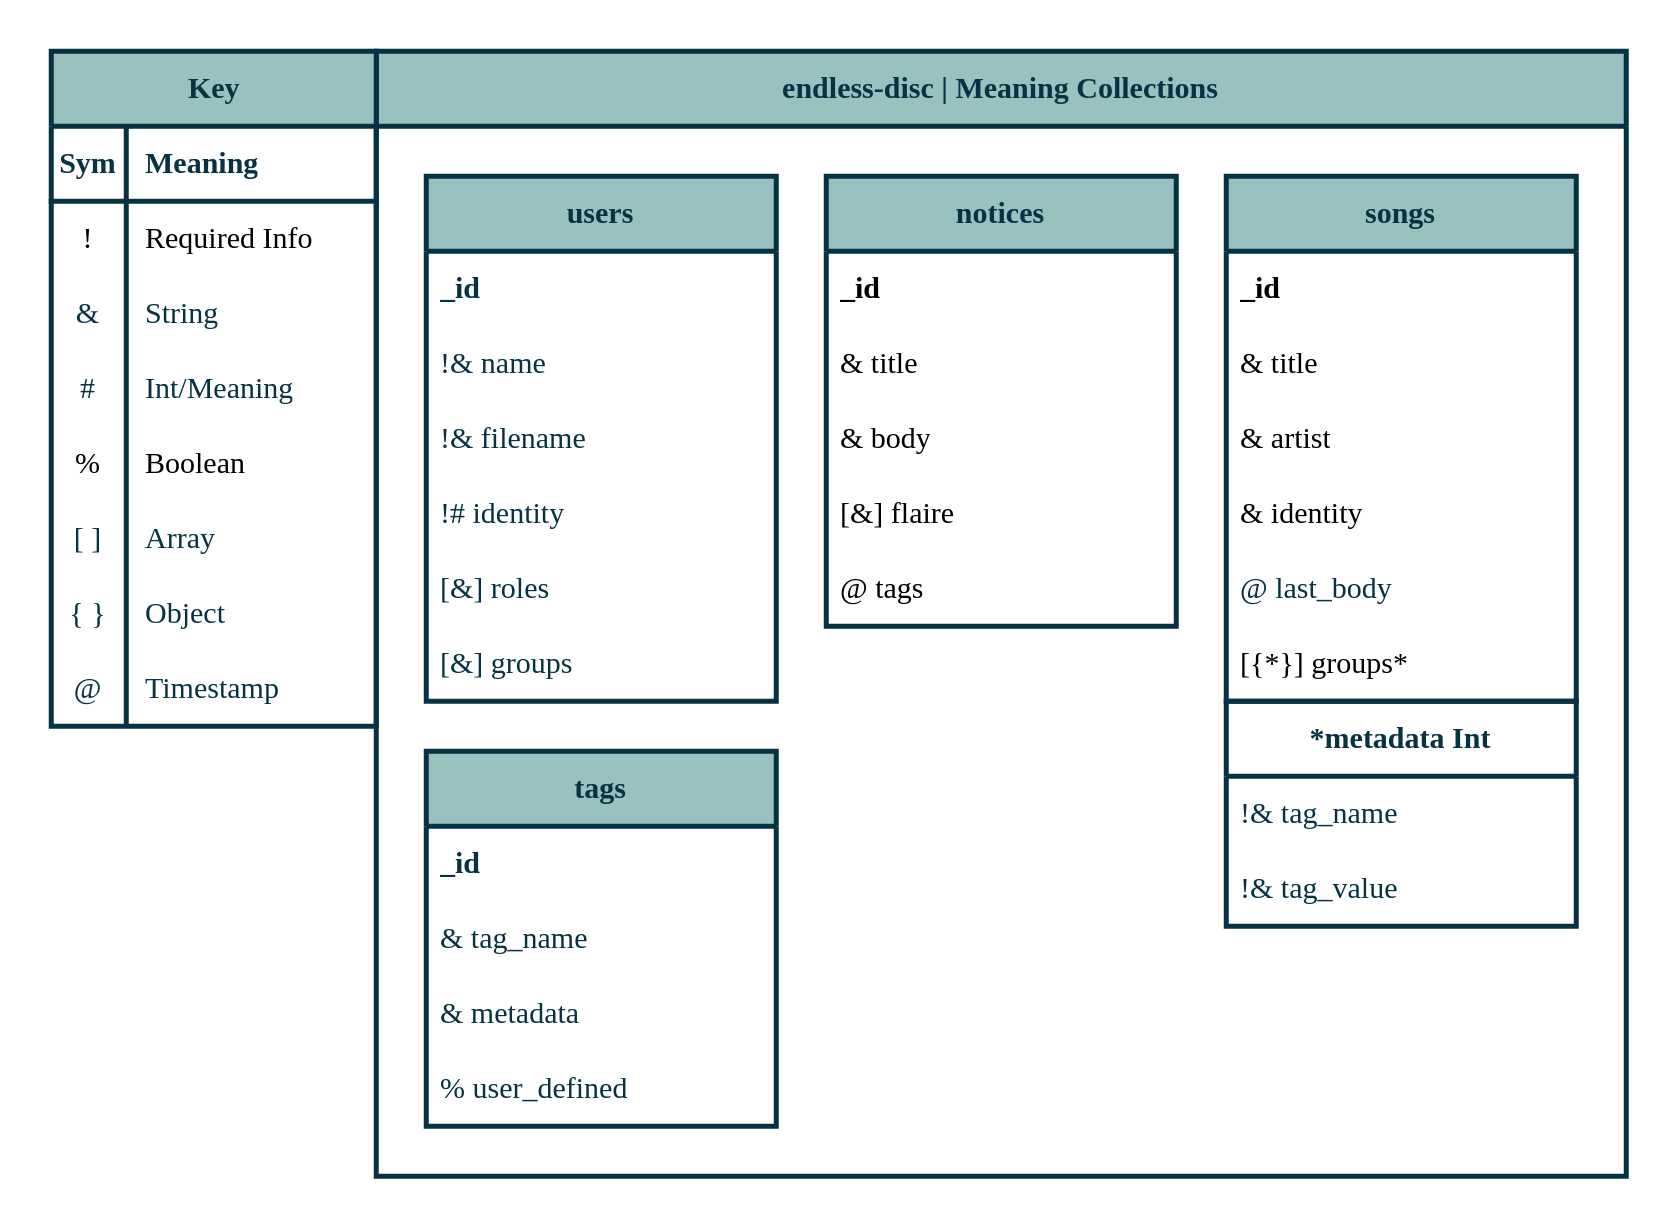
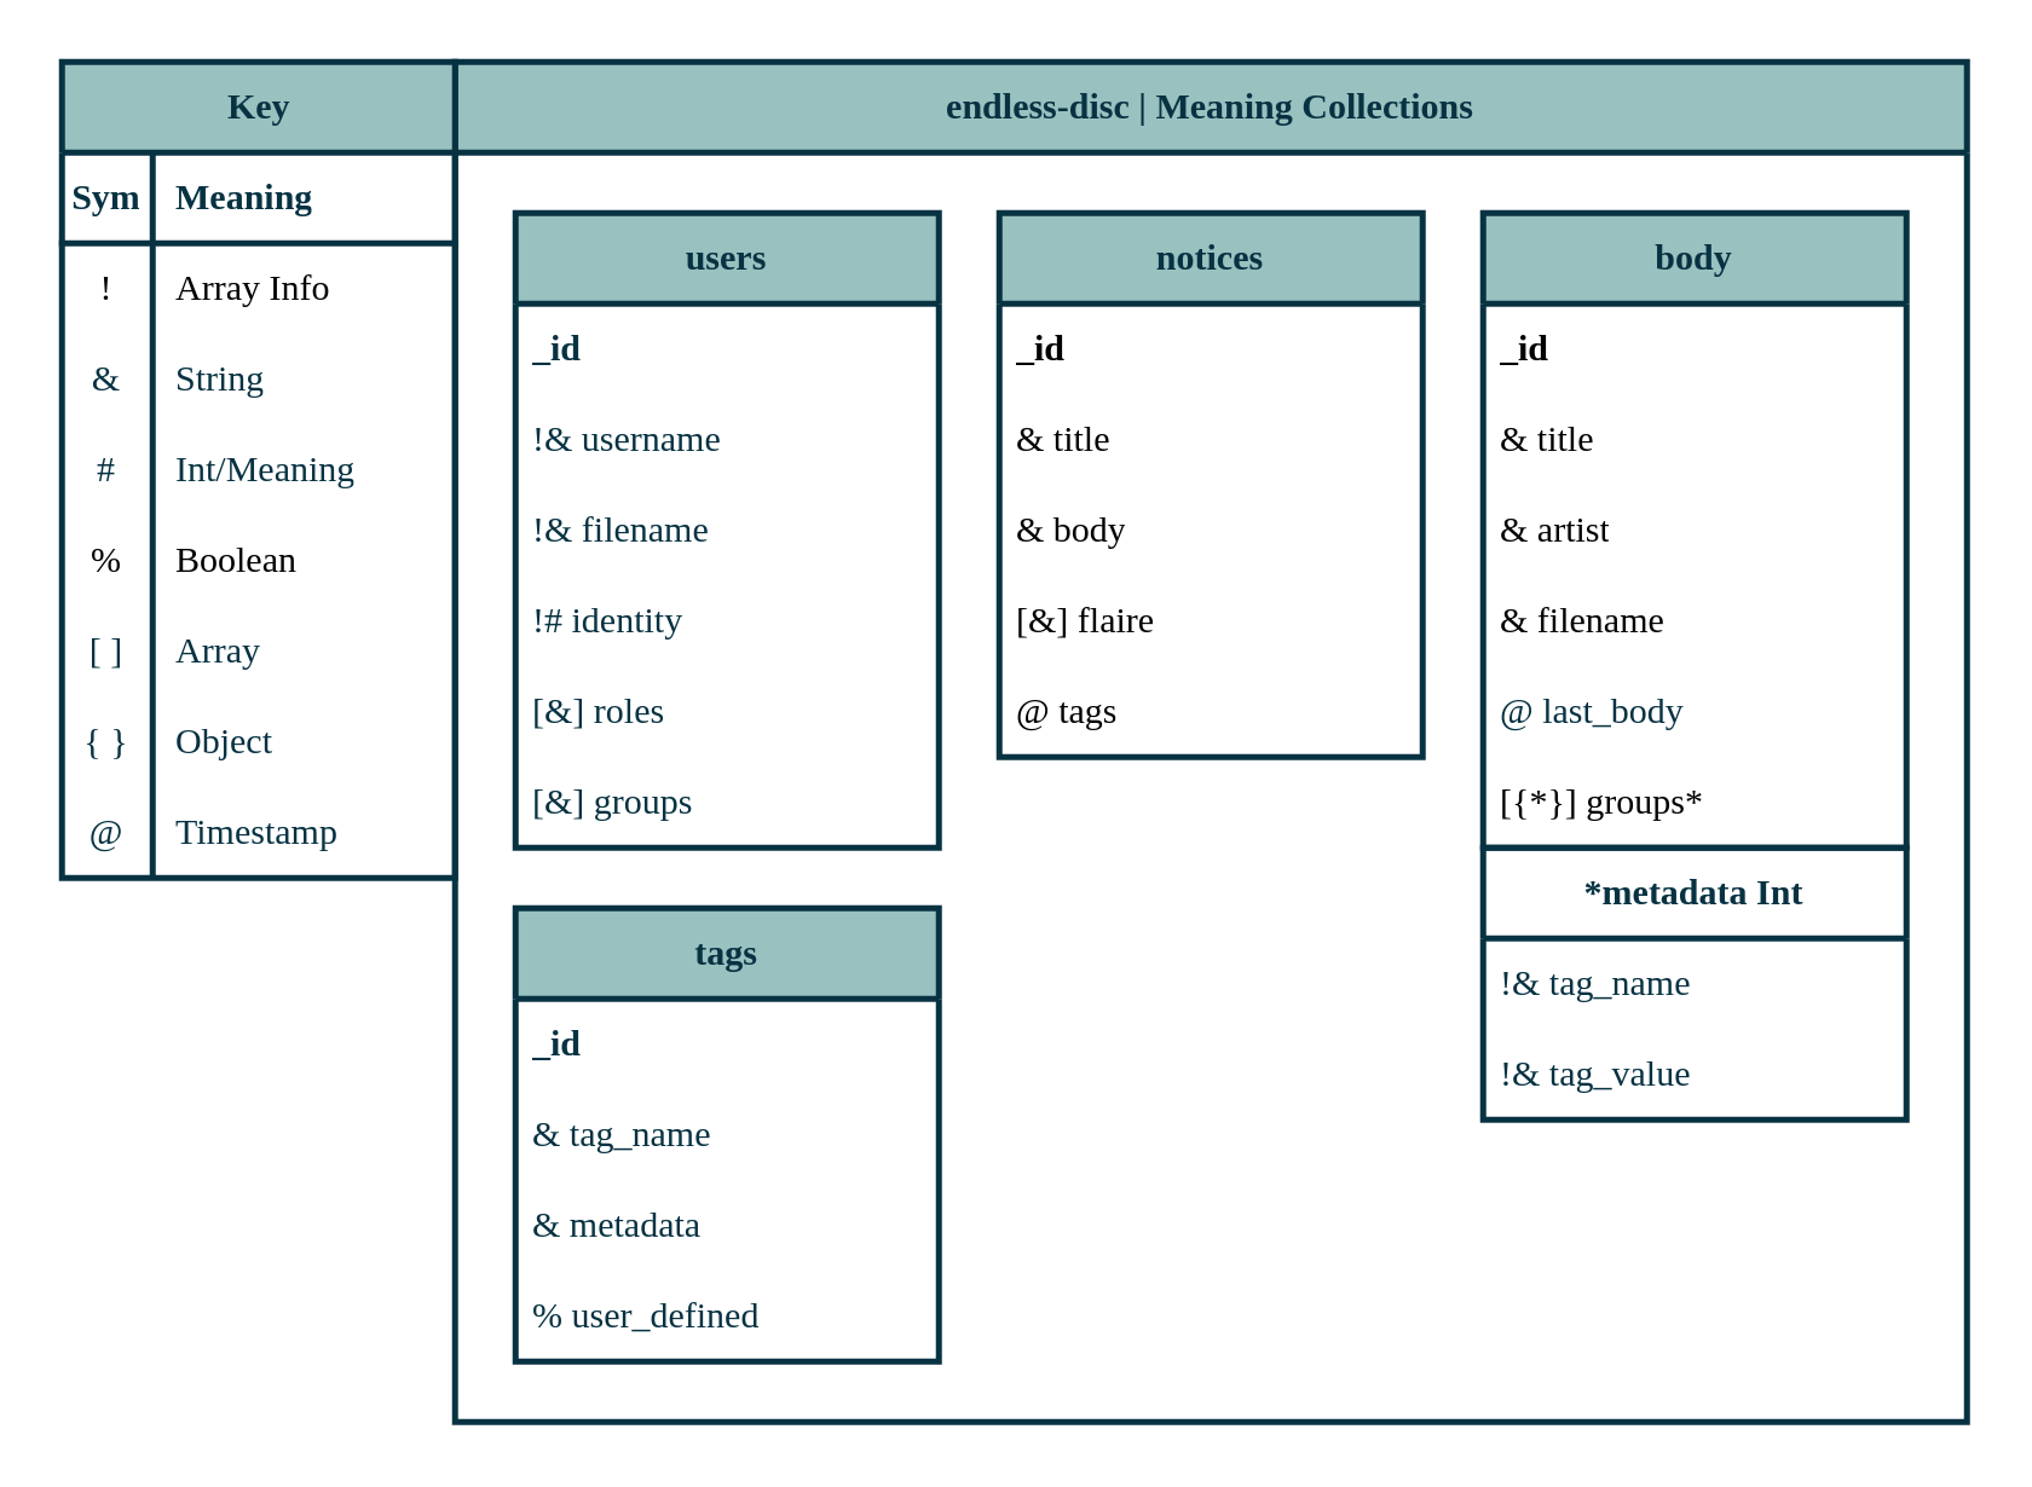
- <mxCell id="16" value="songs" style="swimlane;fontStyle=1;childLayout=stackLayout;horizontal=1;startSize=30;horizontalStack=0;resizeParent=1;resizeParentMax=0;resizeLast=0;collapsible=1;marginBottom=0;whiteSpace=wrap;html=1;fontFamily=Montserrat;fillColor=#99c1c0;strokeColor=#073242;strokeWidth=2;glass=0;rounded=0;shadow=0;fontColor=#073242;labelBackgroundColor=none;labelBorderColor=none;" parent="2" vertex="1"><mxGeometry x="340" y="50" width="140" height="210" as="geometry" /></mxCell>
+ <mxCell id="16" value="body" style="swimlane;fontStyle=1;childLayout=stackLayout;horizontal=1;startSize=30;horizontalStack=0;resizeParent=1;resizeParentMax=0;resizeLast=0;collapsible=1;marginBottom=0;whiteSpace=wrap;html=1;fontFamily=Montserrat;fillColor=#99c1c0;strokeColor=#073242;strokeWidth=2;glass=0;rounded=0;shadow=0;fontColor=#073242;labelBackgroundColor=none;labelBorderColor=none;" parent="2" vertex="1"><mxGeometry x="340" y="50" width="140" height="210" as="geometry" /></mxCell>
- <mxCell id="37" value="&lt;font face=&quot;Montserrat&quot;&gt;Required Info&lt;/font&gt;" style="shape=partialRectangle;connectable=0;fillColor=none;top=0;left=0;bottom=0;right=0;align=left;spacingLeft=6;fontStyle=0;overflow=hidden;whiteSpace=wrap;html=1;" vertex="1" parent="35"><mxGeometry x="30" width="100" height="30" as="geometry"><mxRectangle width="100" height="30" as="alternateBounds" /></mxGeometry></mxCell>
+ <mxCell id="37" value="&lt;font face=&quot;Montserrat&quot;&gt;Array Info&lt;/font&gt;" style="shape=partialRectangle;connectable=0;fillColor=none;top=0;left=0;bottom=0;right=0;align=left;spacingLeft=6;fontStyle=0;overflow=hidden;whiteSpace=wrap;html=1;" vertex="1" parent="35"><mxGeometry x="30" width="100" height="30" as="geometry"><mxRectangle width="100" height="30" as="alternateBounds" /></mxGeometry></mxCell>
- <mxCell id="5" value="!&amp;amp; name" style="text;strokeColor=none;fillColor=none;align=left;verticalAlign=middle;spacingLeft=4;spacingRight=4;overflow=hidden;points=[[0,0.5],[1,0.5]];portConstraint=eastwest;rotatable=0;whiteSpace=wrap;html=1;fontSize=12;fontFamily=Montserrat;fontColor=#073242;" parent="3" vertex="1"><mxGeometry y="60" width="140" height="30" as="geometry" /></mxCell>
+ <mxCell id="5" value="!&amp;amp; username" style="text;strokeColor=none;fillColor=none;align=left;verticalAlign=middle;spacingLeft=4;spacingRight=4;overflow=hidden;points=[[0,0.5],[1,0.5]];portConstraint=eastwest;rotatable=0;whiteSpace=wrap;html=1;fontSize=12;fontFamily=Montserrat;fontColor=#073242;" parent="3" vertex="1"><mxGeometry y="60" width="140" height="30" as="geometry" /></mxCell>
- <mxCell id="20" value="&amp;amp; identity" style="text;strokeColor=none;fillColor=none;align=left;verticalAlign=middle;spacingLeft=4;spacingRight=4;overflow=hidden;points=[[0,0.5],[1,0.5]];portConstraint=eastwest;rotatable=0;whiteSpace=wrap;html=1;fontFamily=Montserrat;" vertex="1" parent="16"><mxGeometry y="120" width="140" height="30" as="geometry" /></mxCell>
+ <mxCell id="20" value="&amp;amp; filename" style="text;strokeColor=none;fillColor=none;align=left;verticalAlign=middle;spacingLeft=4;spacingRight=4;overflow=hidden;points=[[0,0.5],[1,0.5]];portConstraint=eastwest;rotatable=0;whiteSpace=wrap;html=1;fontFamily=Montserrat;" vertex="1" parent="16"><mxGeometry y="120" width="140" height="30" as="geometry" /></mxCell>
